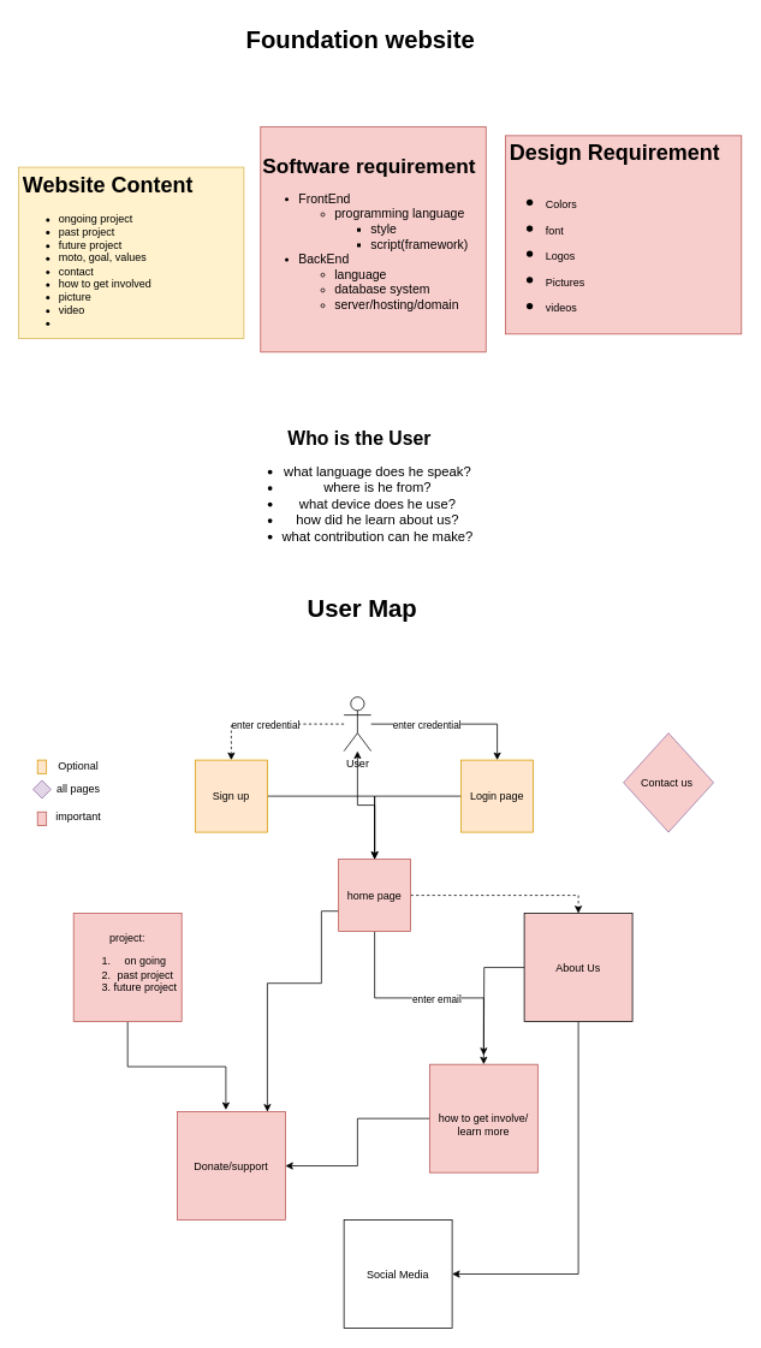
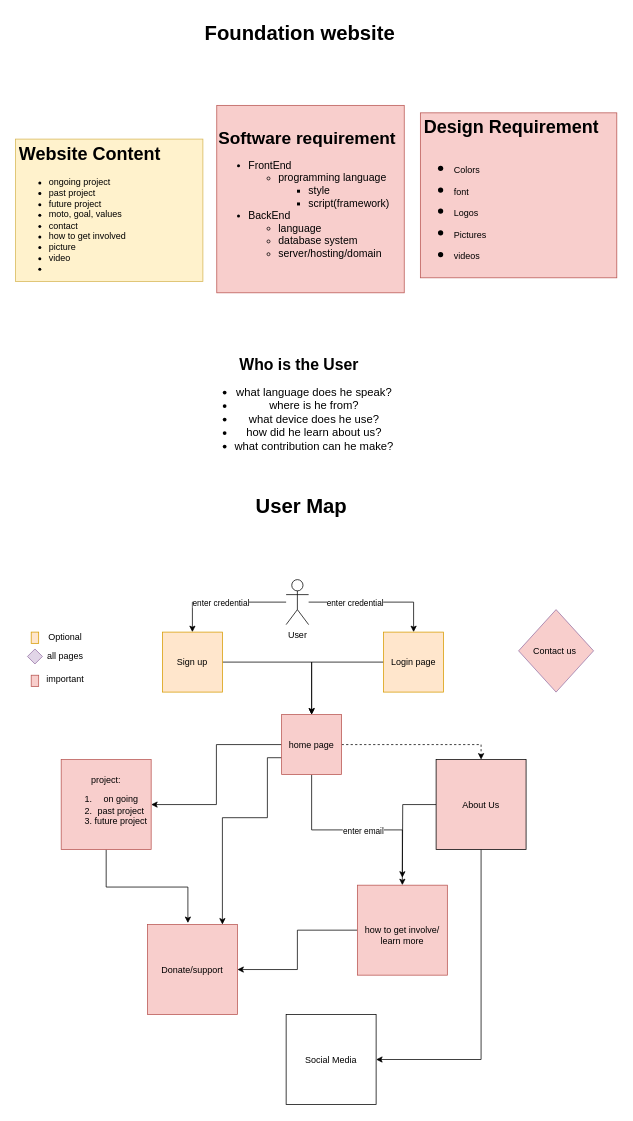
- <mxCell id="4" style="edgeStyle=orthogonalEdgeStyle;rounded=0;orthogonalLoop=1;jettySize=auto;html=1;dashed=1;" edge="1" parent="1" source="8" target="12"><mxGeometry relative="1" as="geometry" /></mxCell>
+ <mxCell id="4" style="edgeStyle=orthogonalEdgeStyle;rounded=0;orthogonalLoop=1;jettySize=auto;html=1;" edge="1" parent="1" source="8" target="12"><mxGeometry relative="1" as="geometry" /></mxCell>
- <mxCell id="13" value="" style="edgeStyle=orthogonalEdgeStyle;rounded=0;orthogonalLoop=1;jettySize=auto;html=1;" edge="1" parent="1" source="18" target="8"><mxGeometry relative="1" as="geometry" /></mxCell>
+ <mxCell id="13" value="" style="edgeStyle=orthogonalEdgeStyle;rounded=0;orthogonalLoop=1;jettySize=auto;html=1;" edge="1" parent="1" source="18" target="20"><mxGeometry relative="1" as="geometry" /></mxCell>
